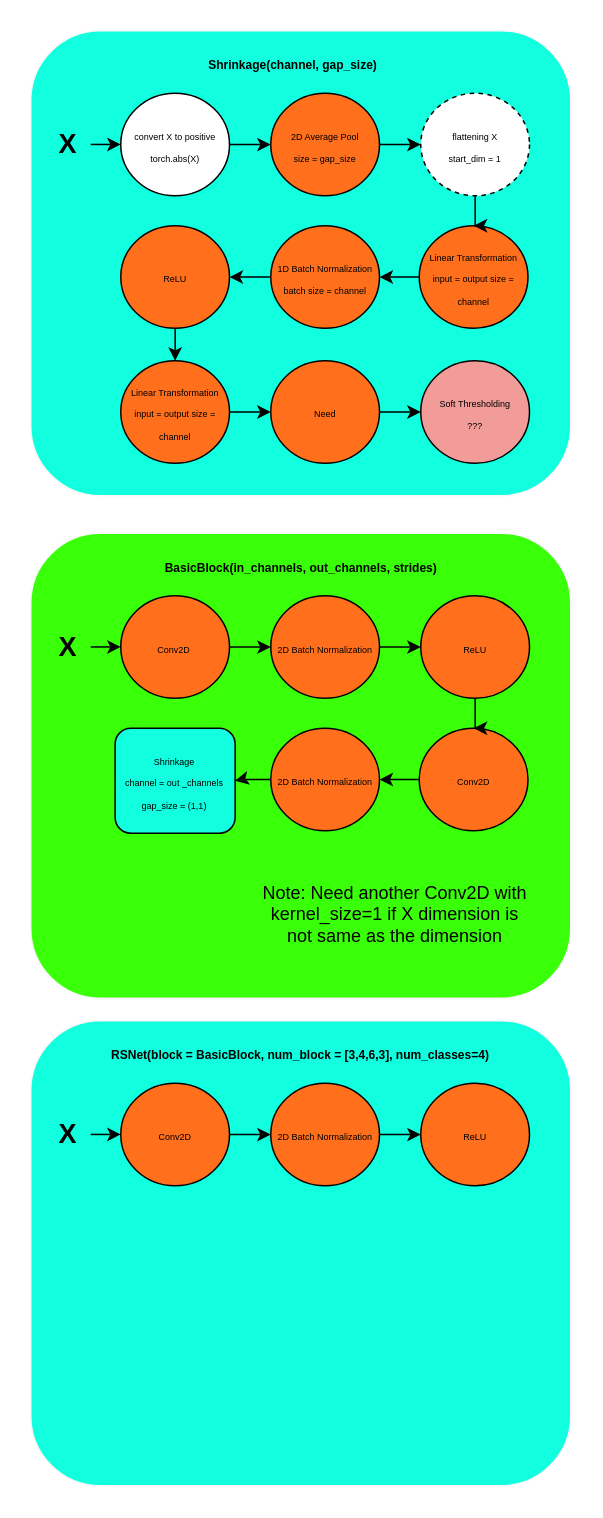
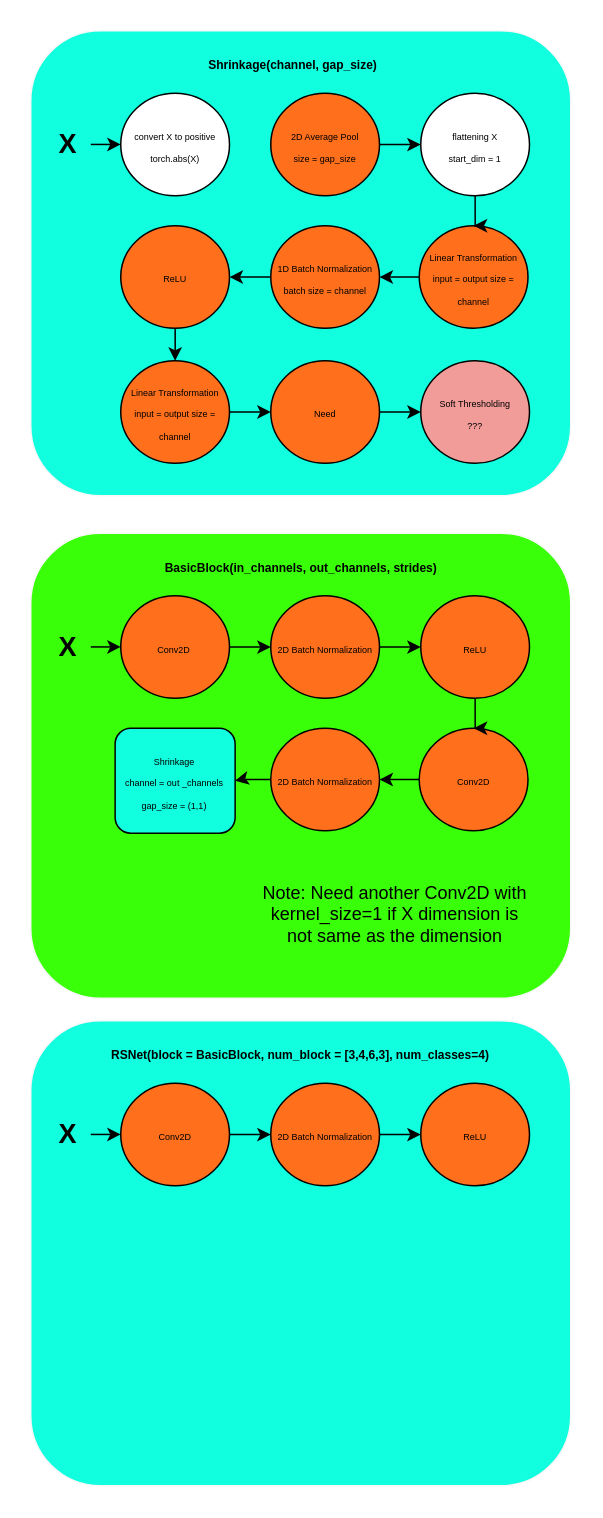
- <mxCell id="6" value="" style="edgeStyle=orthogonalEdgeStyle;rounded=0;orthogonalLoop=1;jettySize=auto;html=1;" edge="1" parent="1" source="7" target="9"><mxGeometry relative="1" as="geometry" /></mxCell>
- <mxCell id="13" value="&lt;span style=&quot;font-size: 6px;&quot;&gt;flattening X&lt;/span&gt;&lt;div&gt;&lt;span style=&quot;font-size: 6px;&quot;&gt;start_dim = 1&lt;/span&gt;&lt;/div&gt;" style="ellipse;whiteSpace=wrap;html=1;dashed=1;" vertex="1" parent="1"><mxGeometry x="280" y="61.67" width="72.5" height="68.33" as="geometry" /></mxCell>
+ <mxCell id="13" value="&lt;span style=&quot;font-size: 6px;&quot;&gt;flattening X&lt;/span&gt;&lt;div&gt;&lt;span style=&quot;font-size: 6px;&quot;&gt;start_dim = 1&lt;/span&gt;&lt;/div&gt;" style="ellipse;whiteSpace=wrap;html=1;" vertex="1" parent="1"><mxGeometry x="280" y="61.67" width="72.5" height="68.33" as="geometry" /></mxCell>
